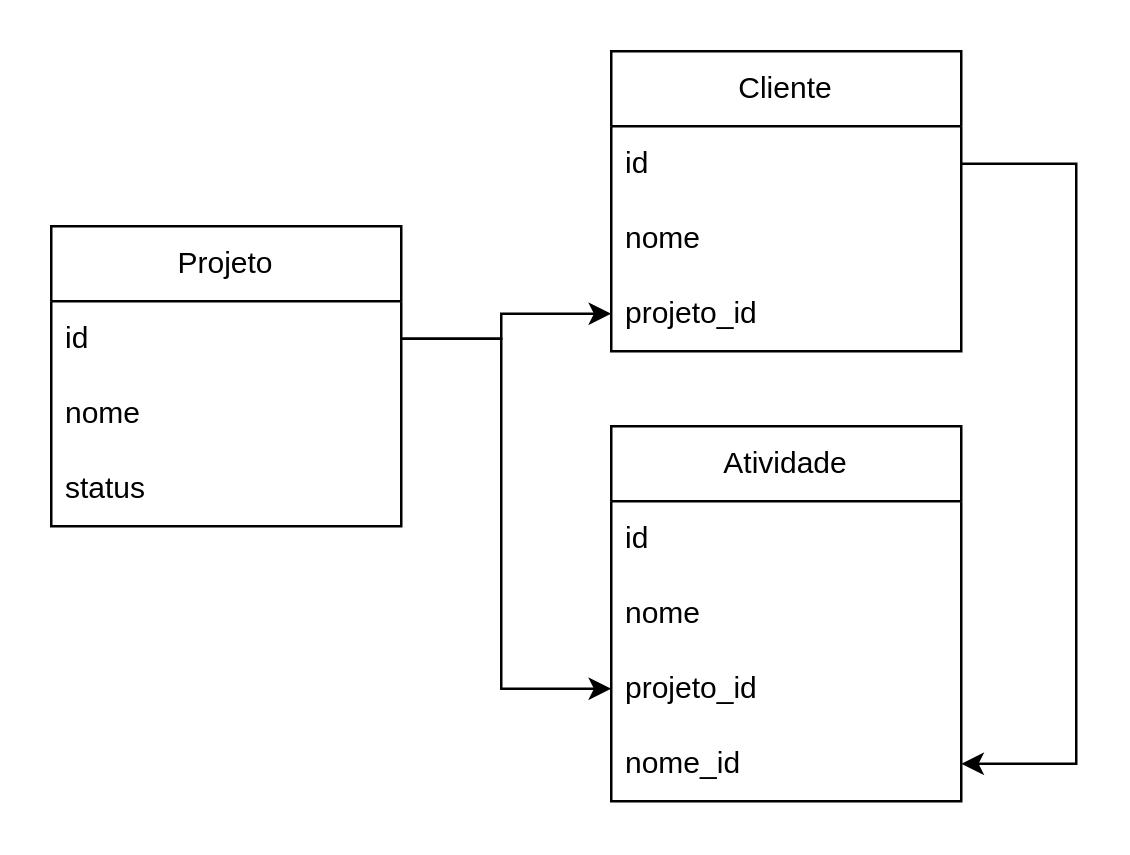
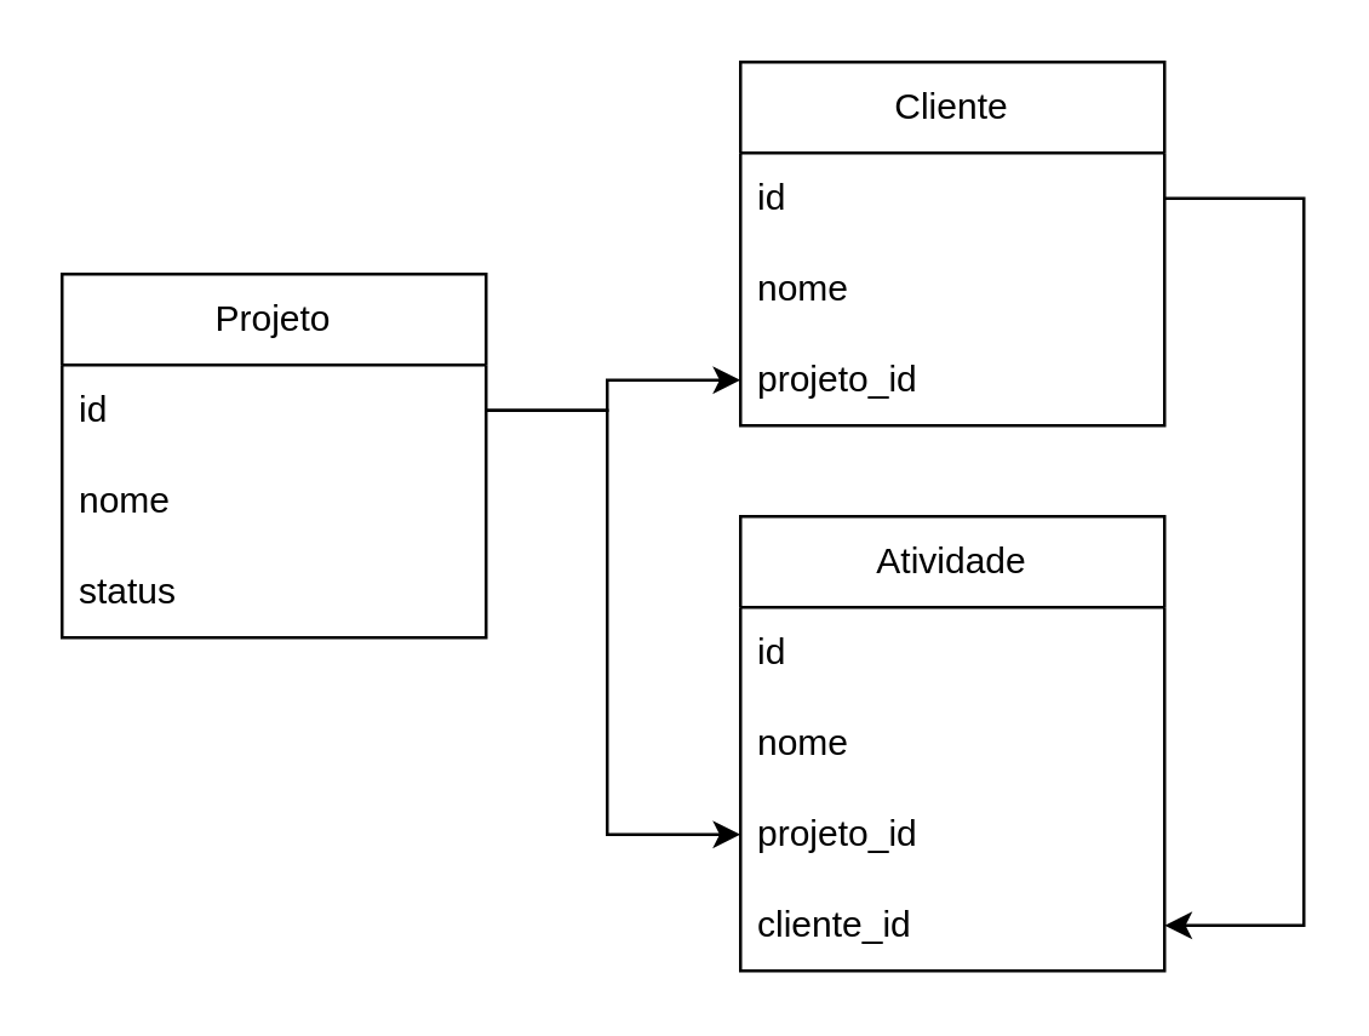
- <mxCell id="14" value="nome_id" style="text;strokeColor=none;fillColor=none;align=left;verticalAlign=middle;spacingLeft=4;spacingRight=4;overflow=hidden;points=[[0,0.5],[1,0.5]];portConstraint=eastwest;rotatable=0;whiteSpace=wrap;html=1;" vertex="1" parent="10"><mxGeometry y="120" width="140" height="30" as="geometry" /></mxCell>
+ <mxCell id="14" value="cliente_id" style="text;strokeColor=none;fillColor=none;align=left;verticalAlign=middle;spacingLeft=4;spacingRight=4;overflow=hidden;points=[[0,0.5],[1,0.5]];portConstraint=eastwest;rotatable=0;whiteSpace=wrap;html=1;" vertex="1" parent="10"><mxGeometry y="120" width="140" height="30" as="geometry" /></mxCell>
